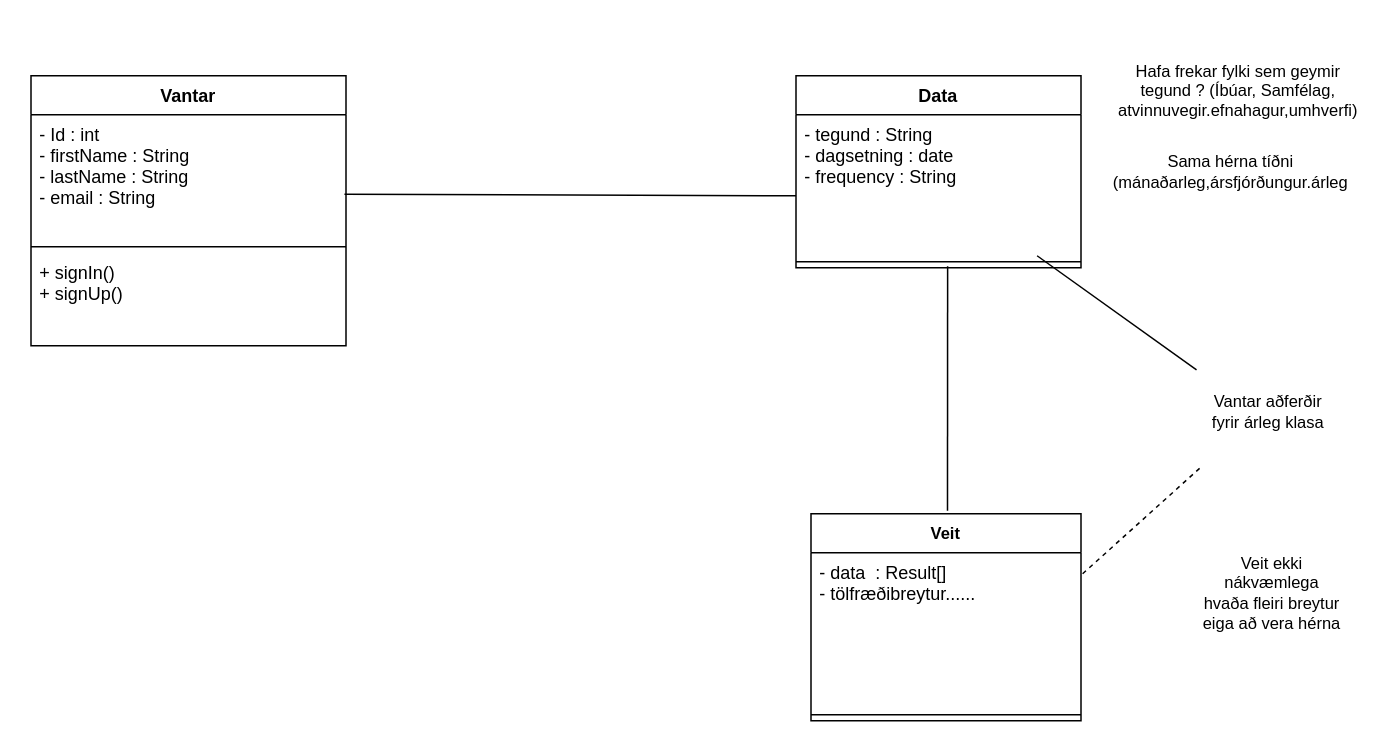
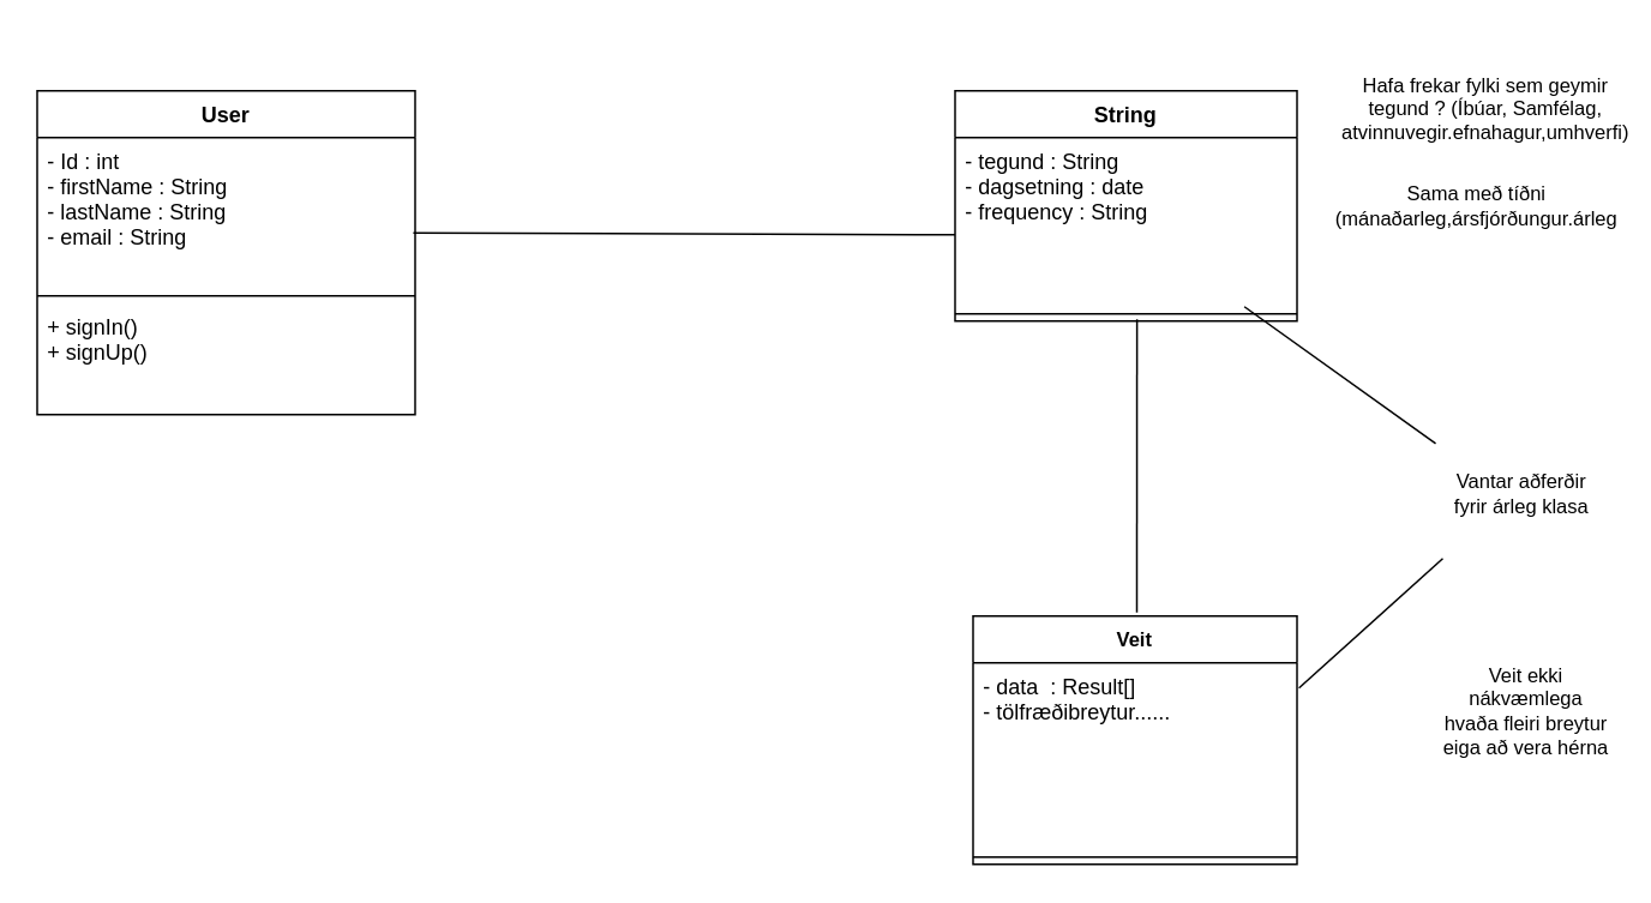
- <mxCell id="2" value="Vantar" style="swimlane;fontStyle=1;align=center;verticalAlign=top;childLayout=stackLayout;horizontal=1;startSize=26;horizontalStack=0;resizeParent=1;resizeParentMax=0;resizeLast=0;collapsible=1;marginBottom=0;" vertex="1" parent="1"><mxGeometry x="20" y="50" width="210" height="180" as="geometry" /></mxCell>
+ <mxCell id="2" value="User" style="swimlane;fontStyle=1;align=center;verticalAlign=top;childLayout=stackLayout;horizontal=1;startSize=26;horizontalStack=0;resizeParent=1;resizeParentMax=0;resizeLast=0;collapsible=1;marginBottom=0;" vertex="1" parent="1"><mxGeometry x="20" y="50" width="210" height="180" as="geometry" /></mxCell>
- <mxCell id="9" value="Data" style="swimlane;fontStyle=1;align=center;verticalAlign=top;childLayout=stackLayout;horizontal=1;startSize=26;horizontalStack=0;resizeParent=1;resizeParentMax=0;resizeLast=0;collapsible=1;marginBottom=0;" vertex="1" parent="1"><mxGeometry x="530" y="50" width="190" height="128" as="geometry" /></mxCell>
+ <mxCell id="9" value="String" style="swimlane;fontStyle=1;align=center;verticalAlign=top;childLayout=stackLayout;horizontal=1;startSize=26;horizontalStack=0;resizeParent=1;resizeParentMax=0;resizeLast=0;collapsible=1;marginBottom=0;" vertex="1" parent="1"><mxGeometry x="530" y="50" width="190" height="128" as="geometry" /></mxCell>
- <mxCell id="8" value="Sama hérna tíðni (mánaðarleg,ársfjórðungur.árleg" style="text;html=1;strokeColor=none;fillColor=none;align=center;verticalAlign=middle;whiteSpace=wrap;rounded=0;fontSize=11;" vertex="1" parent="1"><mxGeometry x="770" y="90" width="100" height="48" as="geometry" /></mxCell>
+ <mxCell id="8" value="Sama með tíðni (mánaðarleg,ársfjórðungur.árleg" style="text;html=1;strokeColor=none;fillColor=none;align=center;verticalAlign=middle;whiteSpace=wrap;rounded=0;fontSize=11;" vertex="1" parent="1"><mxGeometry x="770" y="90" width="100" height="48" as="geometry" /></mxCell>
- <mxCell id="18" value="" style="endArrow=none;html=1;fontSize=11;exitX=1.006;exitY=0.135;exitDx=0;exitDy=0;exitPerimeter=0;entryX=0.011;entryY=0.909;entryDx=0;entryDy=0;entryPerimeter=0;dashed=1;" edge="1" parent="1" source="14" target="16"><mxGeometry width="50" height="50" relative="1" as="geometry"><mxPoint x="760" y="420" as="sourcePoint" /><mxPoint x="810" y="370" as="targetPoint" /></mxGeometry></mxCell>
+ <mxCell id="18" value="" style="endArrow=none;html=1;fontSize=11;exitX=1.006;exitY=0.135;exitDx=0;exitDy=0;exitPerimeter=0;entryX=0.011;entryY=0.909;entryDx=0;entryDy=0;entryPerimeter=0;" edge="1" parent="1" source="14" target="16"><mxGeometry width="50" height="50" relative="1" as="geometry"><mxPoint x="760" y="420" as="sourcePoint" /><mxPoint x="810" y="370" as="targetPoint" /></mxGeometry></mxCell>
